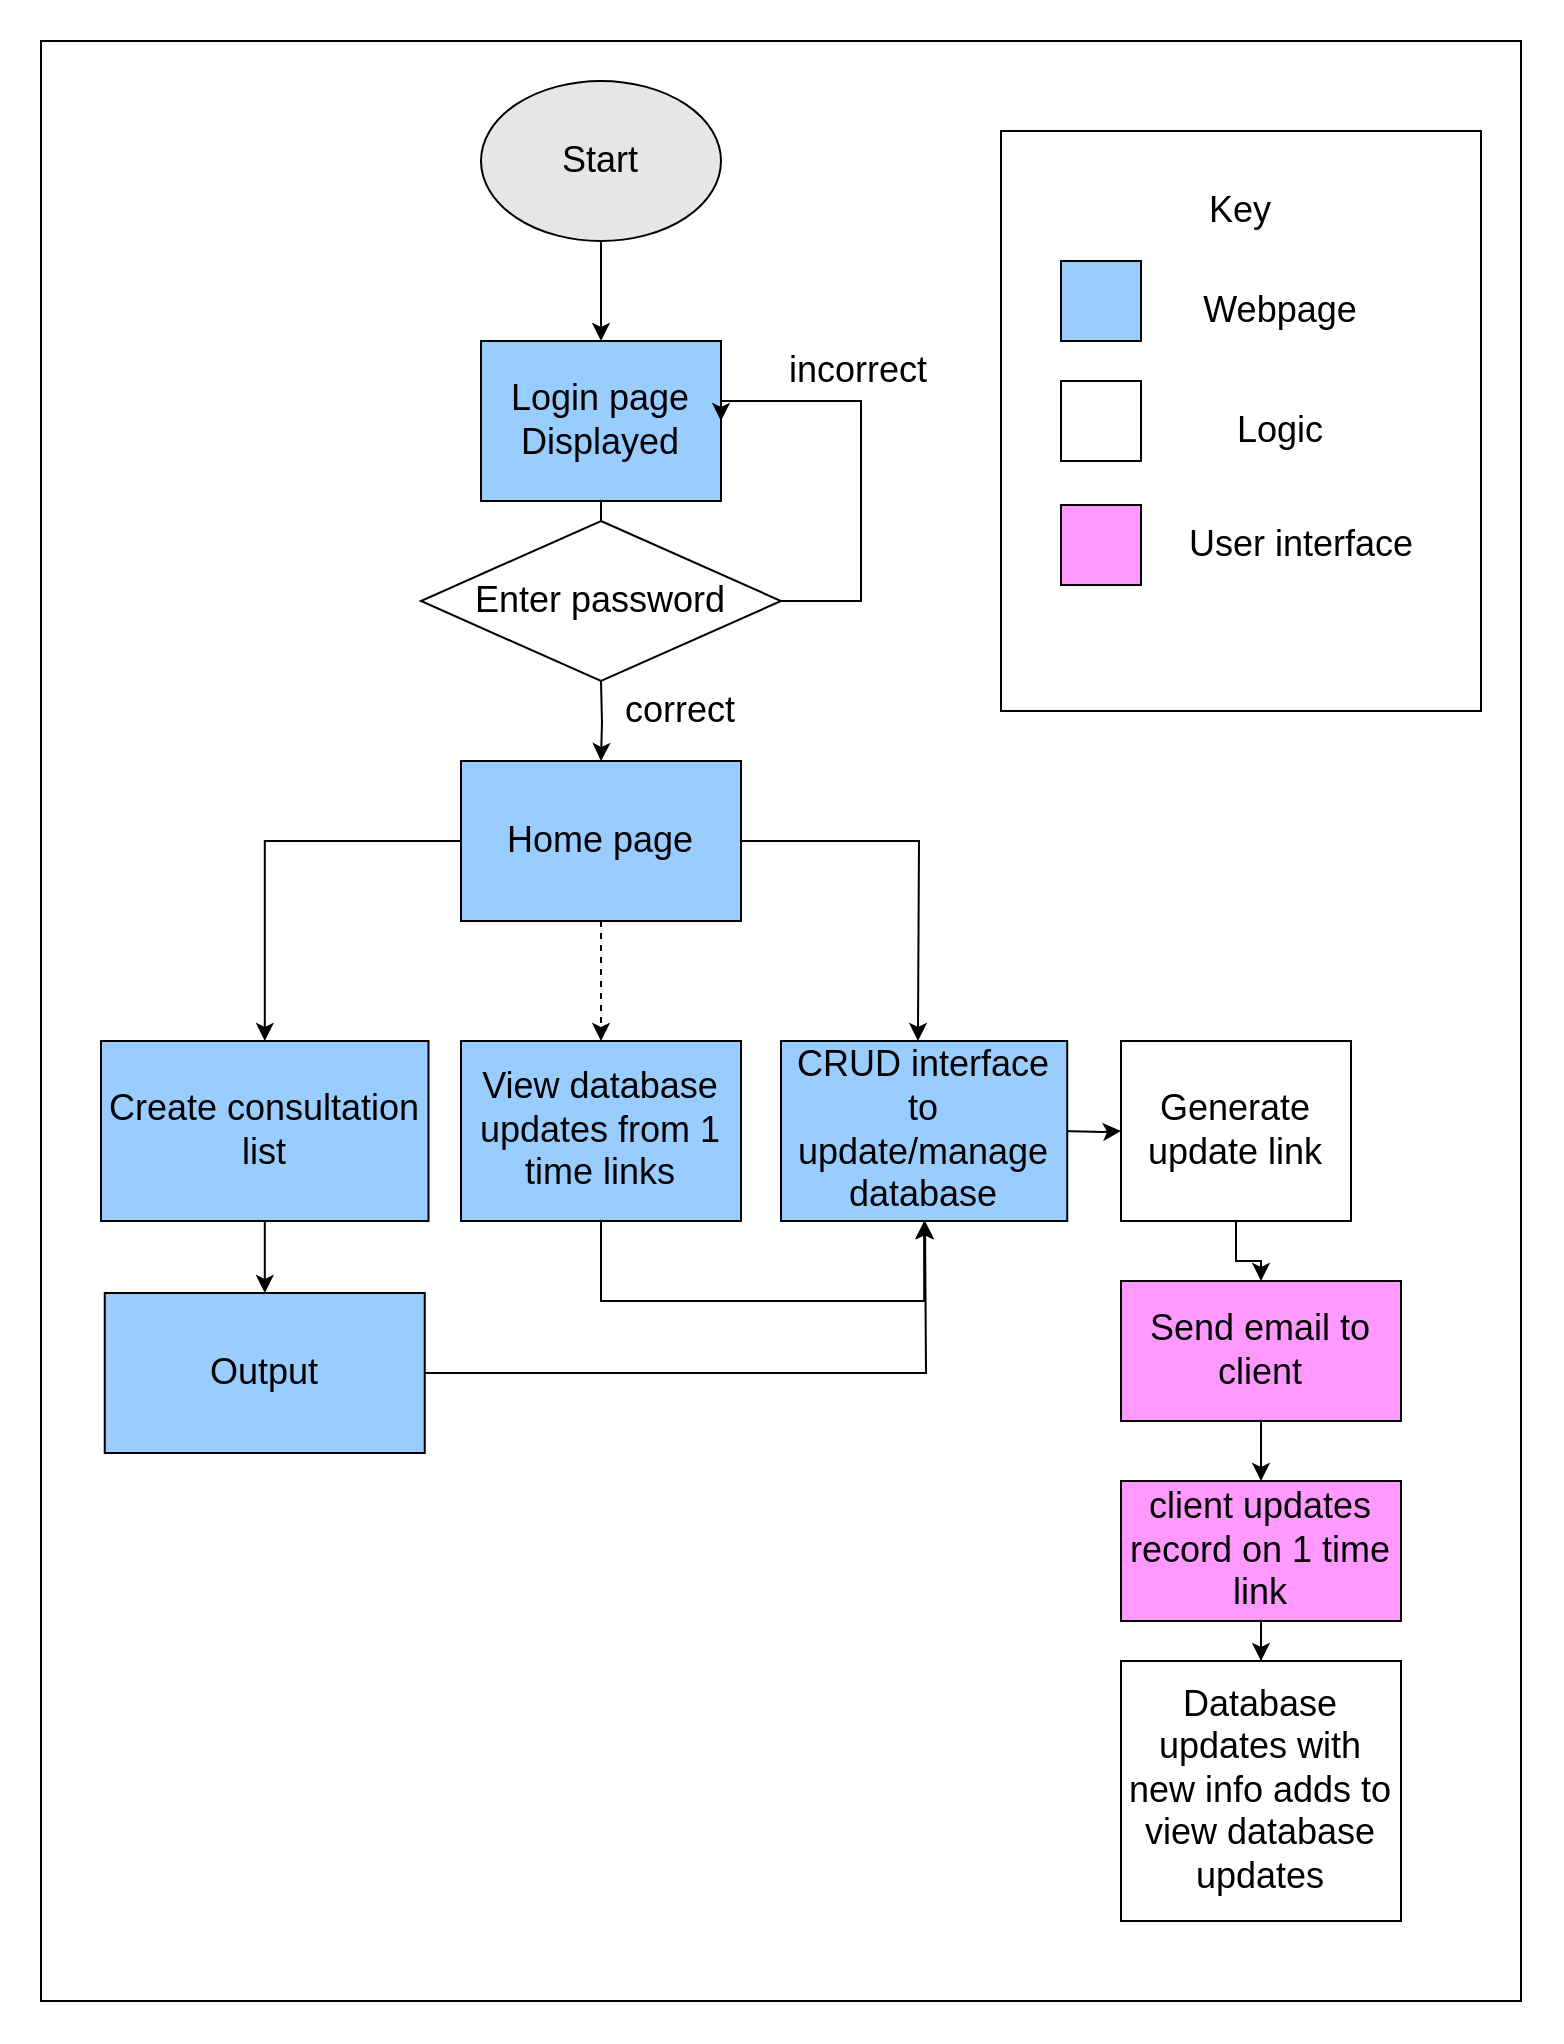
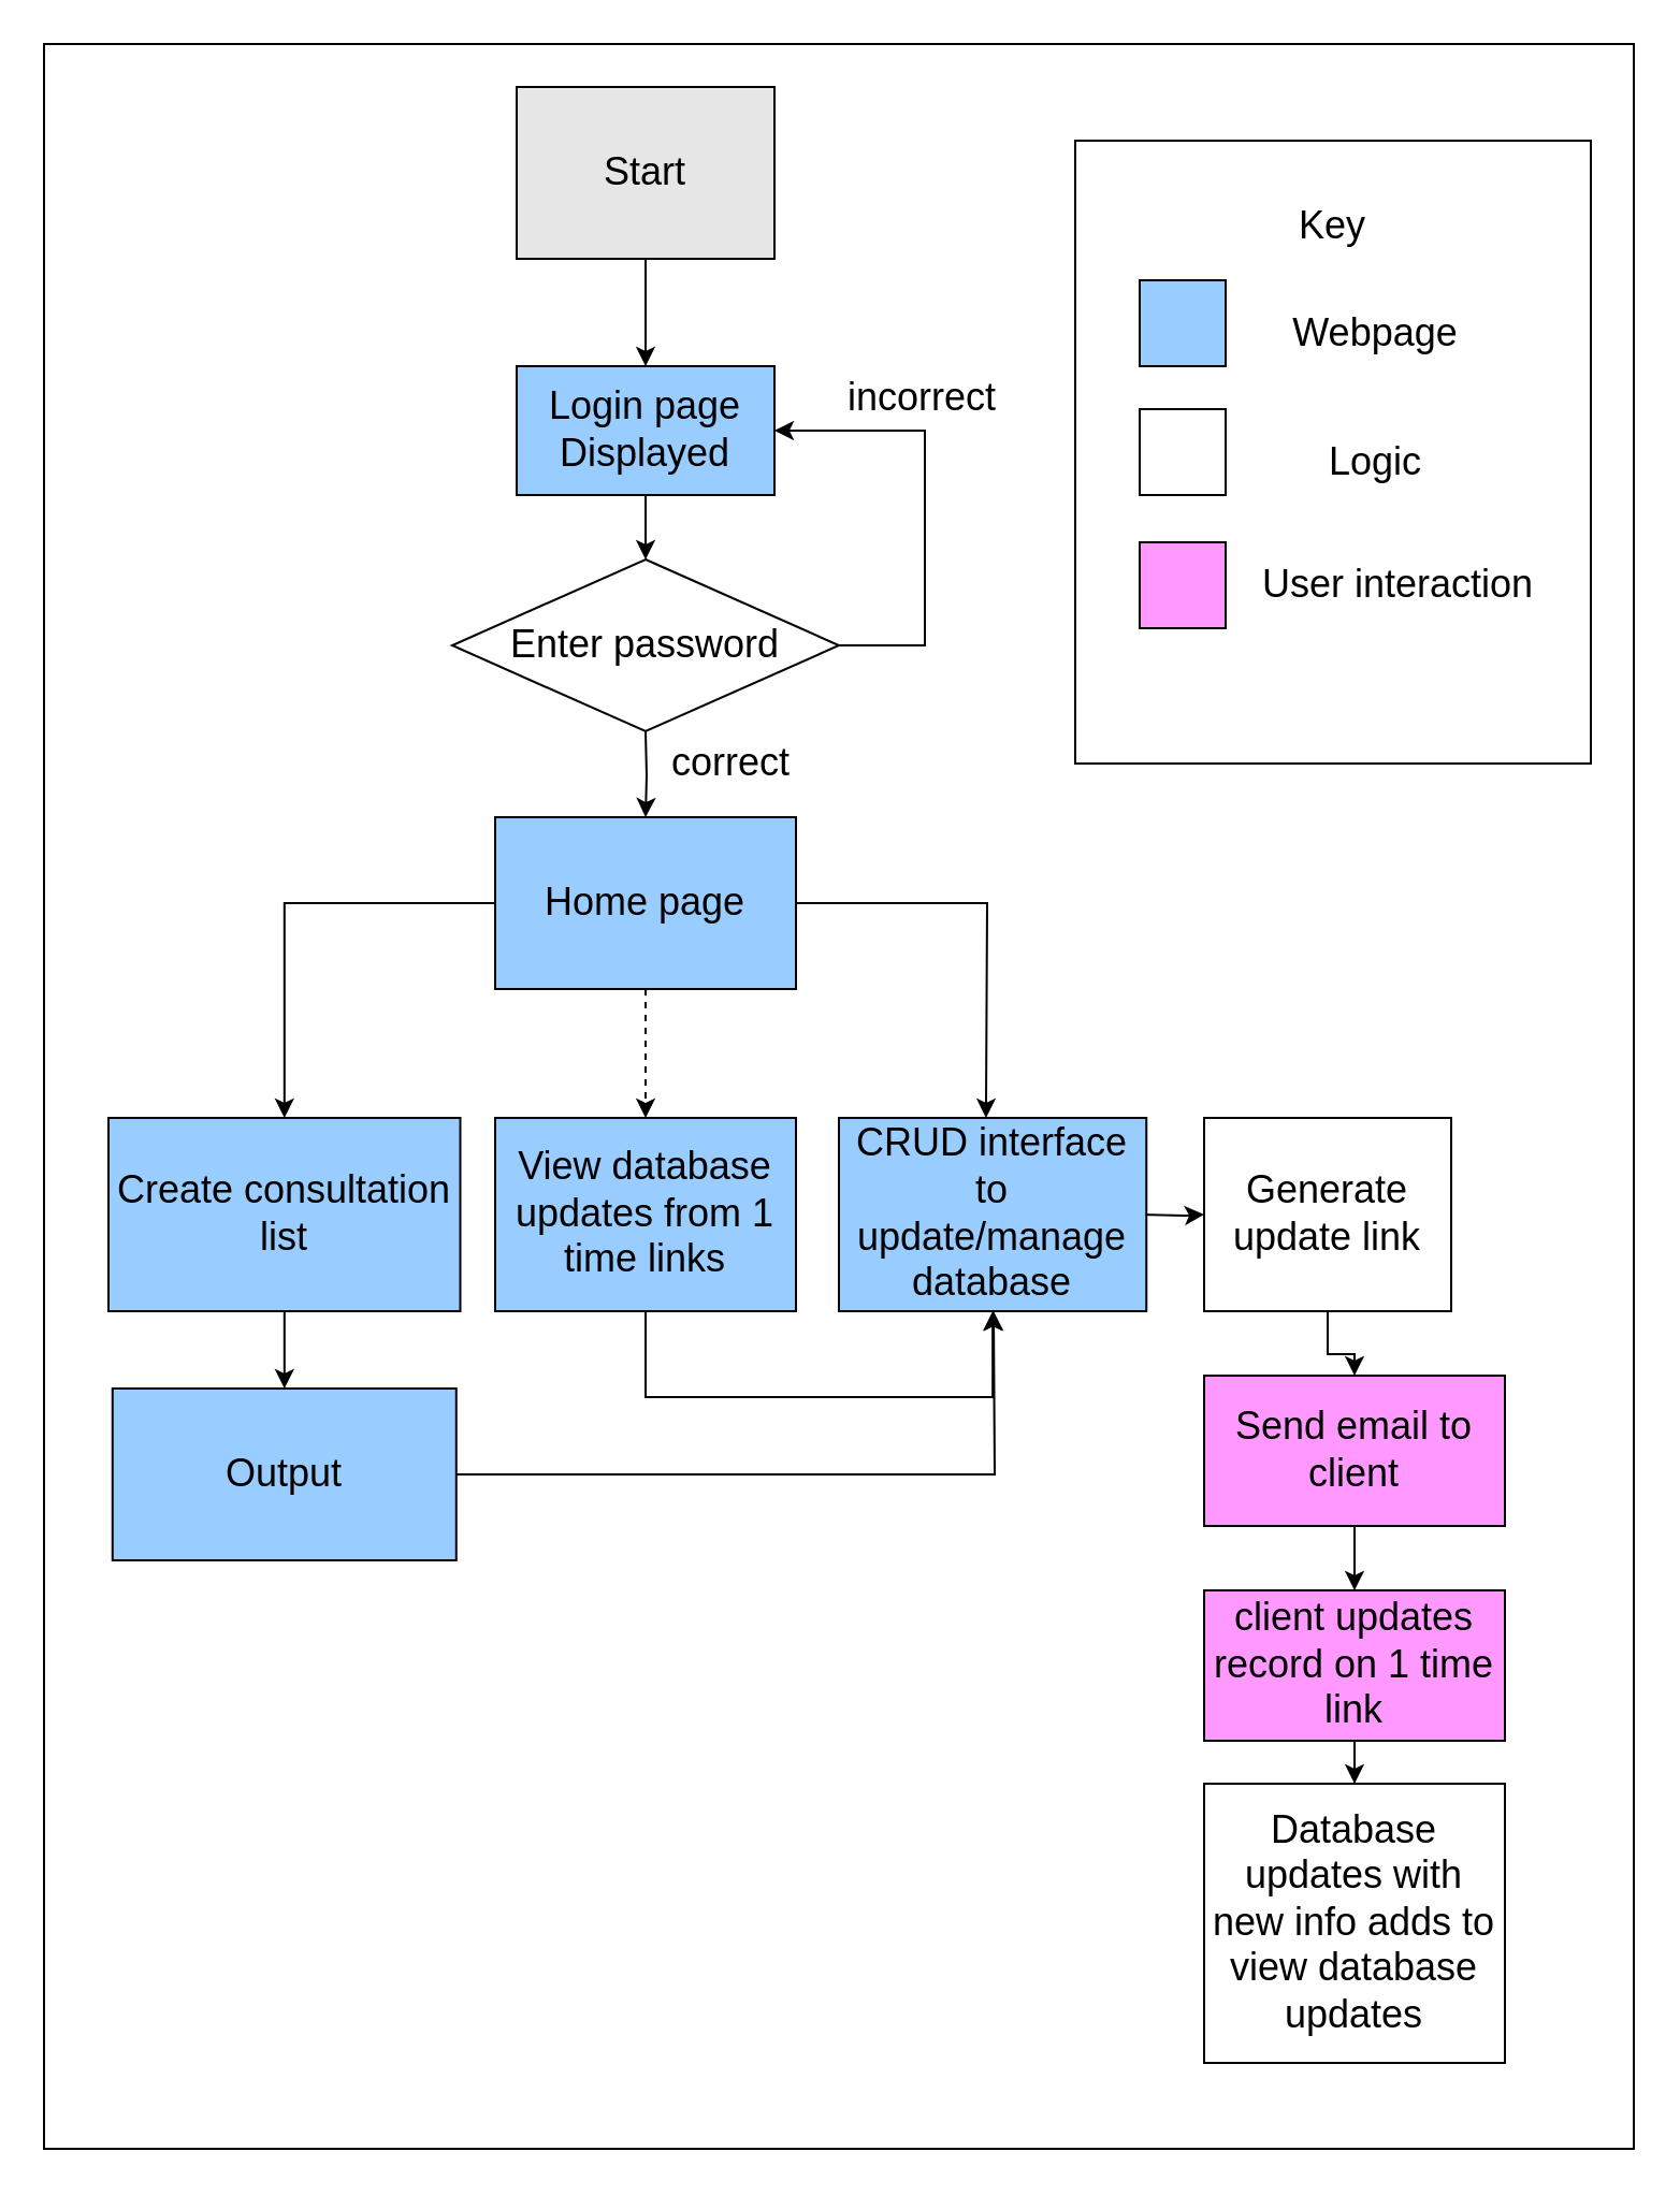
- <mxCell id="4" value="Start" style="ellipse;whiteSpace=wrap;html=1;fontSize=18;fillColor=#E6E6E6;" parent="1" vertex="1"><mxGeometry x="240" y="40" width="120" height="80" as="geometry" /></mxCell>
+ <mxCell id="4" value="Start" style="whiteSpace=wrap;html=1;fontSize=18;fillColor=#E6E6E6;rounded=0;" parent="1" vertex="1"><mxGeometry x="240" y="40" width="120" height="80" as="geometry" /></mxCell>
- <mxCell id="6" value="Login page Displayed" style="rounded=0;whiteSpace=wrap;html=1;fontSize=18;fillColor=#99CCFF;" parent="1" vertex="1"><mxGeometry x="240" y="170" width="120" height="80" as="geometry" /></mxCell>
+ <mxCell id="6" value="Login page Displayed" style="rounded=0;whiteSpace=wrap;html=1;fontSize=18;fillColor=#99CCFF;" parent="1" vertex="1"><mxGeometry x="240" y="170" width="120" height="60" as="geometry" /></mxCell>
- <mxCell id="38" value="User interface" style="text;html=1;align=center;verticalAlign=middle;resizable=0;points=[];autosize=1;strokeColor=none;fillColor=none;fontSize=18;" parent="1" vertex="1"><mxGeometry x="580" y="257" width="140" height="30" as="geometry" /></mxCell>
+ <mxCell id="38" value="User interaction" style="text;html=1;align=center;verticalAlign=middle;resizable=0;points=[];autosize=1;strokeColor=none;fillColor=none;fontSize=18;" parent="1" vertex="1"><mxGeometry x="580" y="257" width="140" height="30" as="geometry" /></mxCell>
